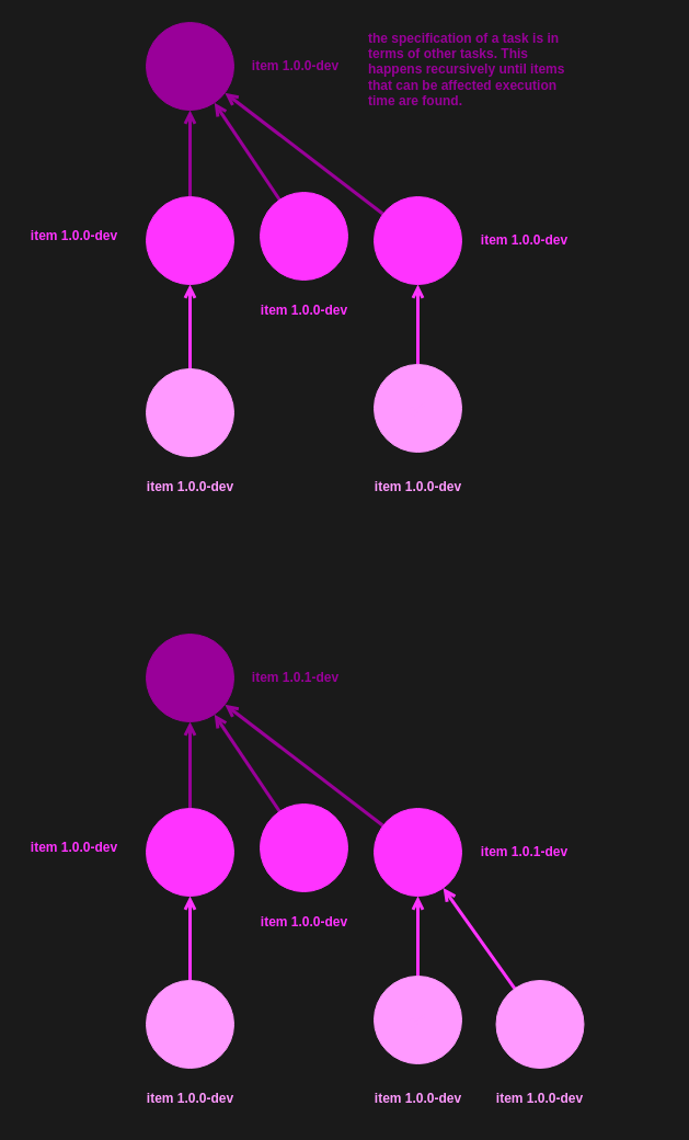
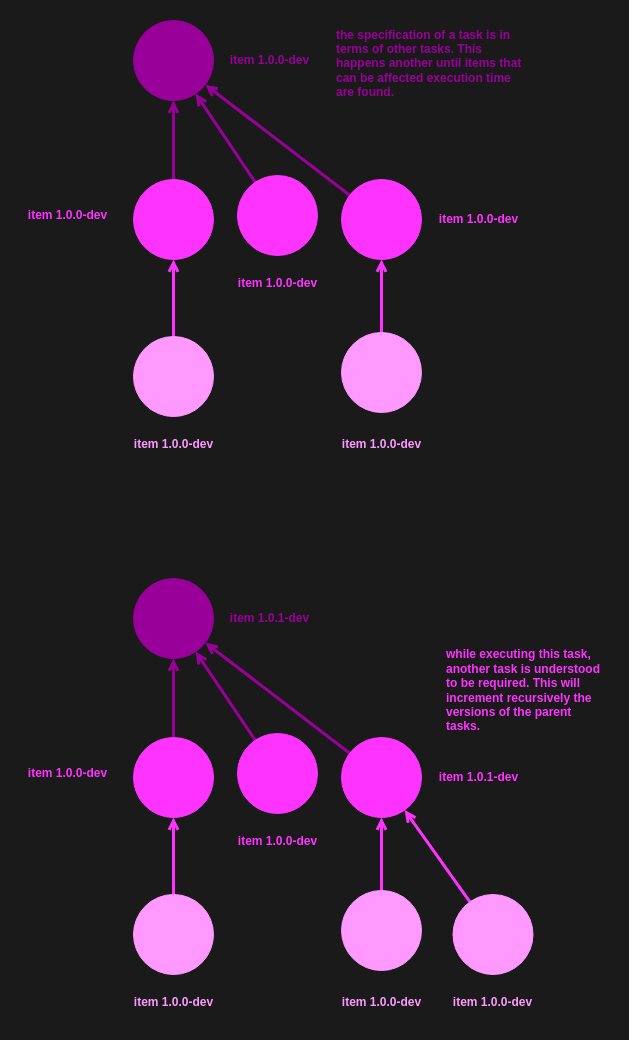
- <mxCell id="39" value="the specification of a task is in terms of other tasks. This happens recursively until items that can be affected execution time are found." style="text;html=1;strokeColor=none;fillColor=none;align=left;verticalAlign=middle;whiteSpace=wrap;rounded=0;fontColor=#990099;fontStyle=1" vertex="1" parent="1"><mxGeometry x="333.5" y="25" width="195" height="75" as="geometry" /></mxCell>
+ <mxCell id="39" value="the specification of a task is in terms of other tasks. This happens another until items that can be affected execution time are found." style="text;html=1;strokeColor=none;fillColor=none;align=left;verticalAlign=middle;whiteSpace=wrap;rounded=0;fontColor=#990099;fontStyle=1" vertex="1" parent="1"><mxGeometry x="333.5" y="25" width="195" height="75" as="geometry" /></mxCell>
+ <mxCell id="41" value="while executing this task, another task is understood to be required. This will increment recursively the versions of the parent tasks." style="text;html=1;strokeColor=none;fillColor=none;align=left;verticalAlign=middle;whiteSpace=wrap;rounded=0;fontColor=#FF33FF;fontStyle=1" vertex="1" parent="1"><mxGeometry x="443.75" y="647" width="163" height="86" as="geometry" /></mxCell>
